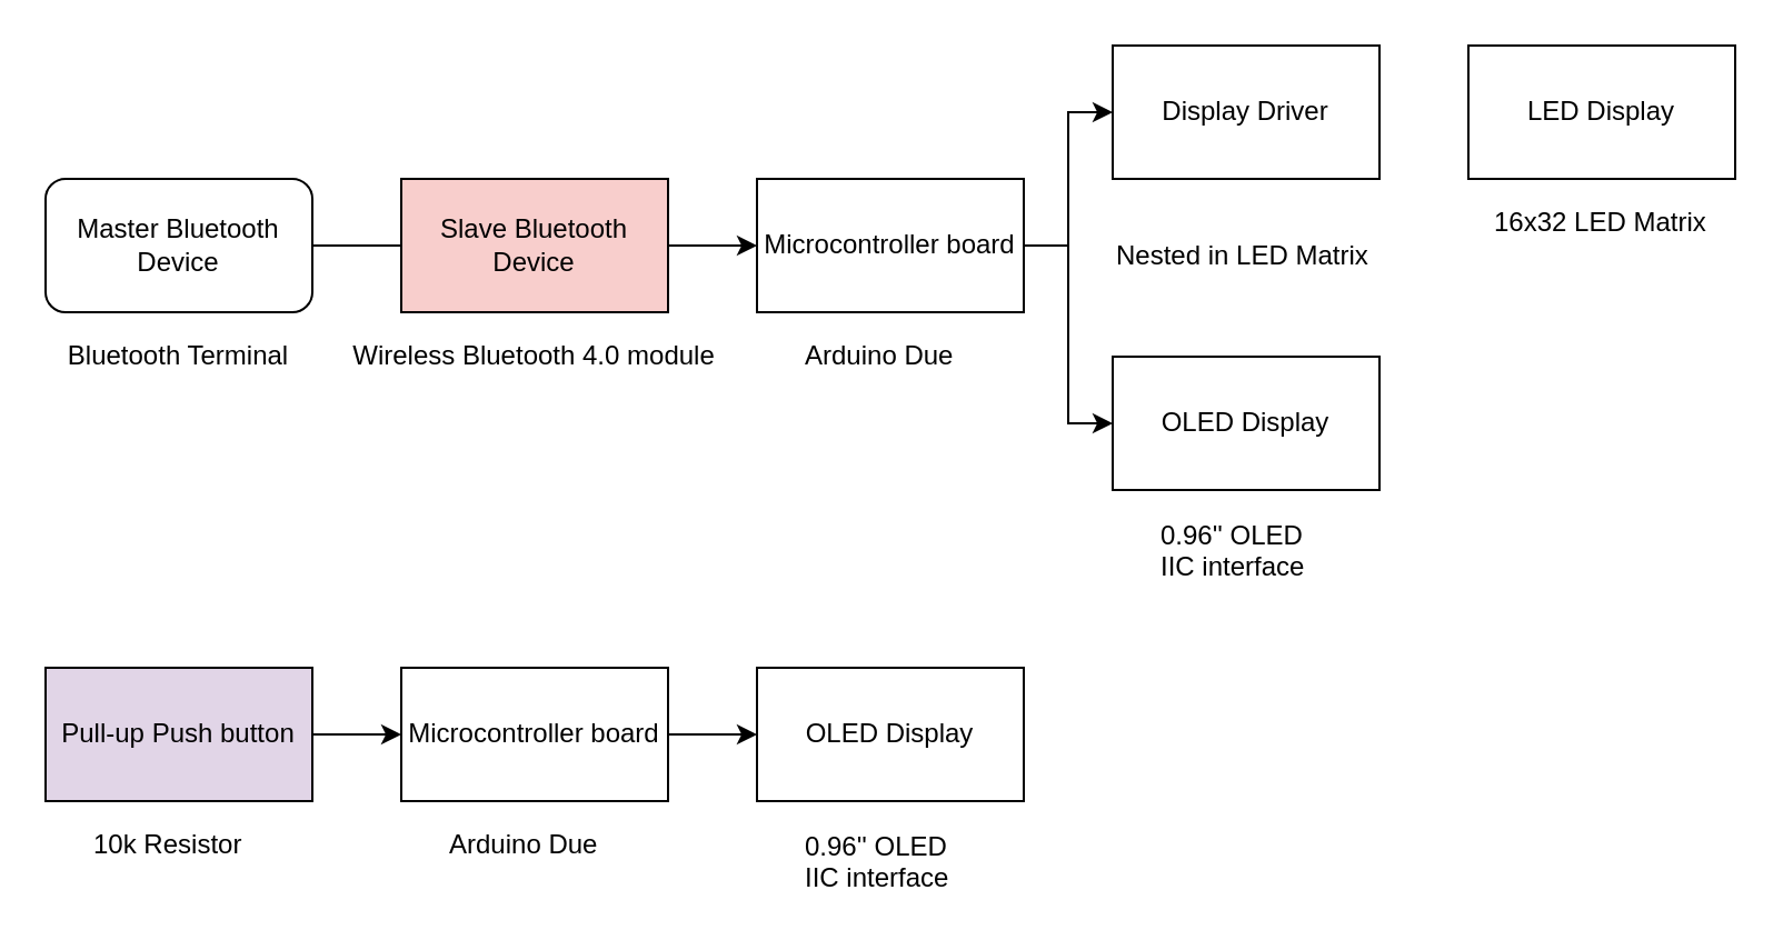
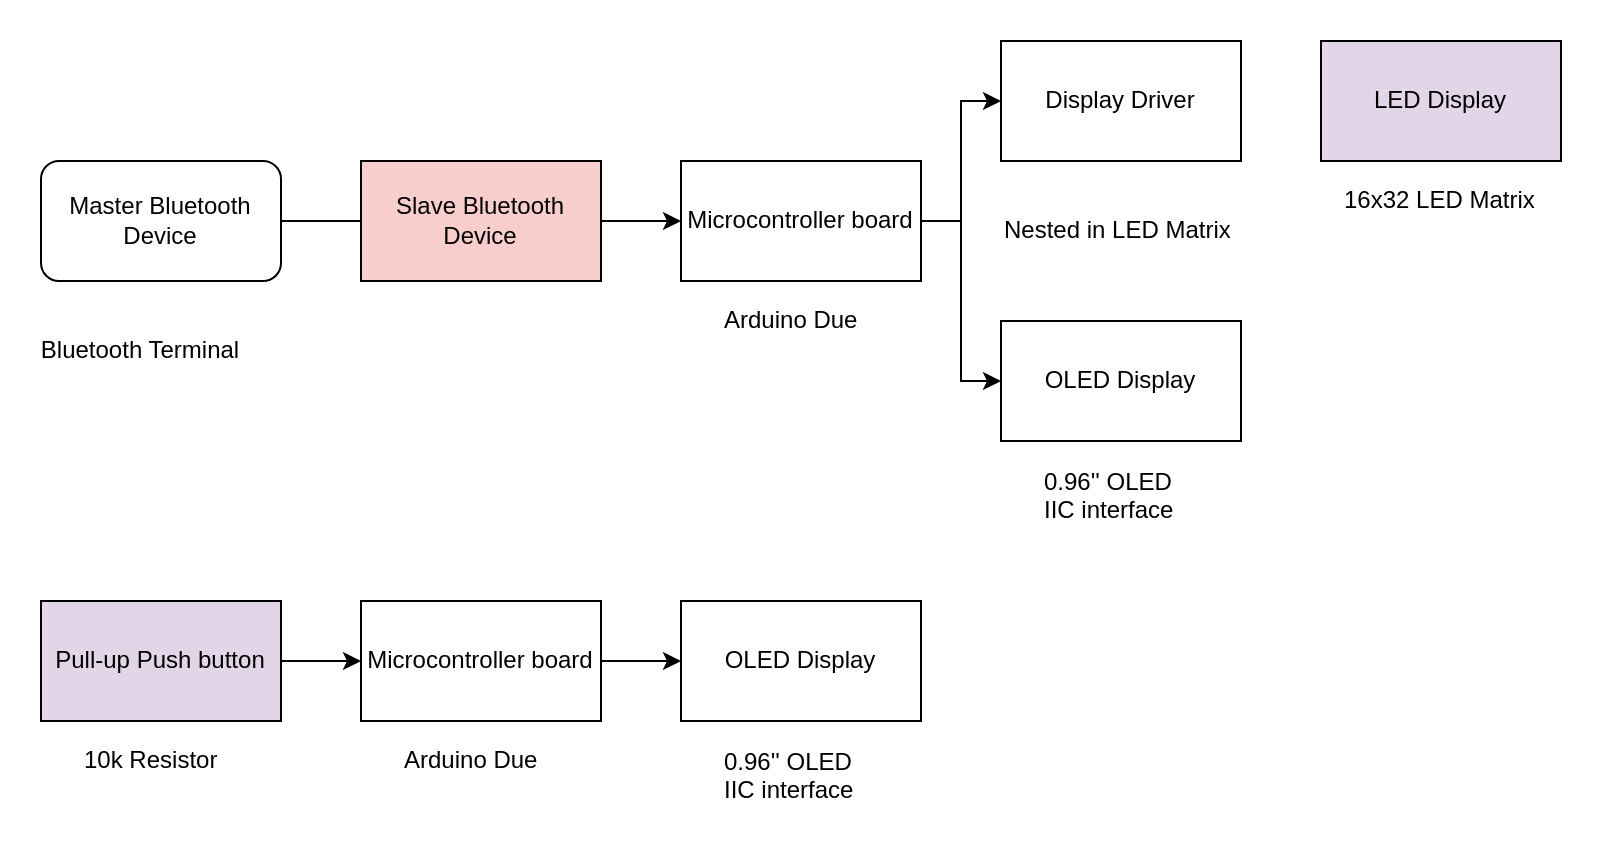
- <mxCell id="10" value="LED Display" style="rounded=0;whiteSpace=wrap;html=1;" parent="1" vertex="1"><mxGeometry x="660" y="20" width="120" height="60" as="geometry" /></mxCell>
+ <mxCell id="10" value="LED Display" style="rounded=0;whiteSpace=wrap;html=1;fillColor=#e1d5e7;" parent="1" vertex="1"><mxGeometry x="660" y="20" width="120" height="60" as="geometry" /></mxCell>
- <mxCell id="11" value="Bluetooth Terminal" style="text;html=1;strokeColor=none;fillColor=none;align=center;verticalAlign=middle;whiteSpace=wrap;rounded=0;" parent="1" vertex="1"><mxGeometry x="20" y="150" width="120" height="20" as="geometry" /></mxCell>
+ <mxCell id="11" value="Bluetooth Terminal" style="text;html=1;strokeColor=none;fillColor=none;align=center;verticalAlign=middle;whiteSpace=wrap;rounded=0;" parent="1" vertex="1"><mxGeometry x="10" y="165" width="120" height="20" as="geometry" /></mxCell>
- <mxCell id="12" value="&lt;p&gt;&lt;span&gt;Wireless Bluetooth 4.0 module&lt;/span&gt;&lt;/p&gt;" style="text;html=1;strokeColor=none;fillColor=none;align=center;verticalAlign=middle;whiteSpace=wrap;rounded=0;" parent="1" vertex="1"><mxGeometry x="155" y="150" width="170" height="20" as="geometry" /></mxCell>
